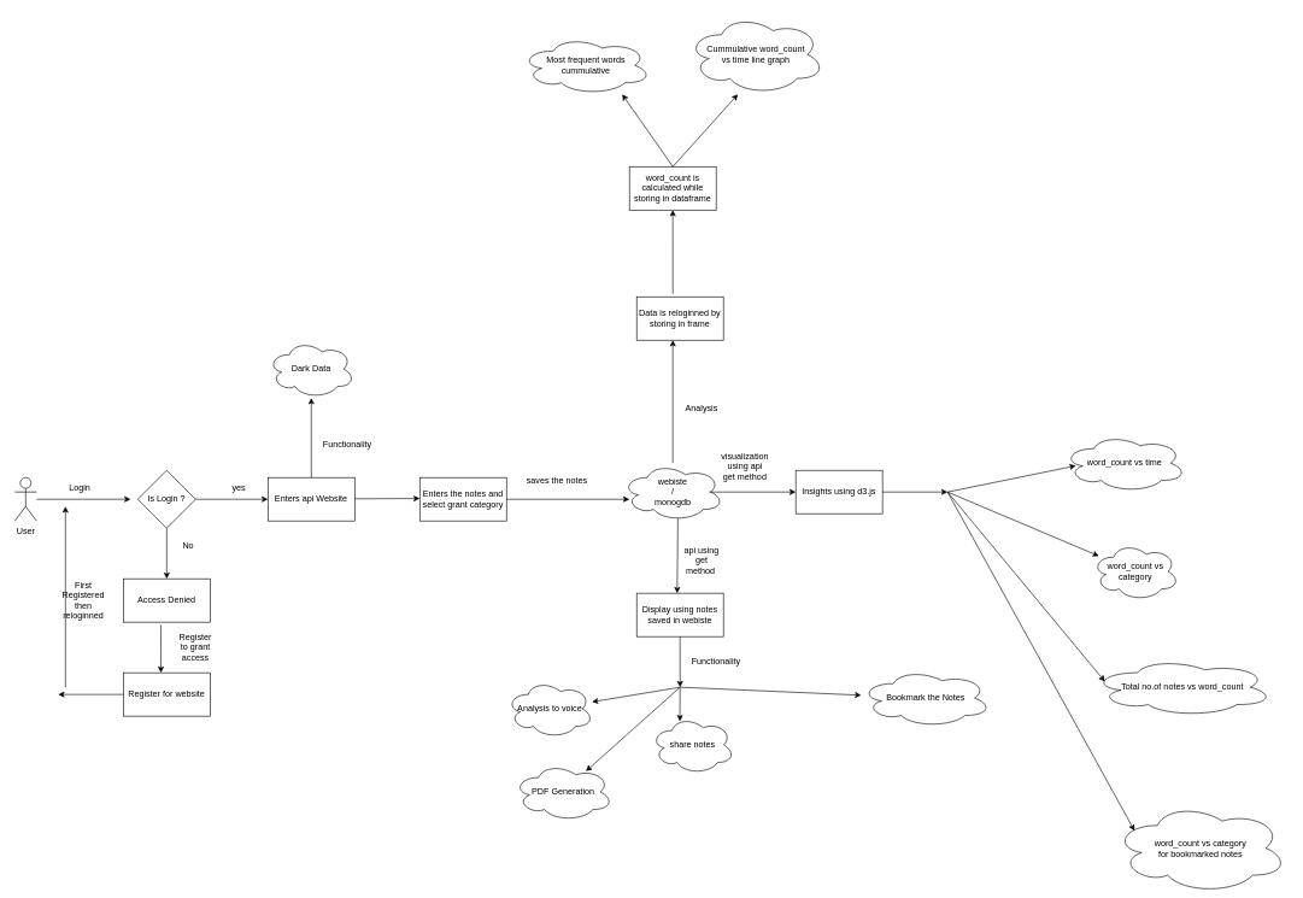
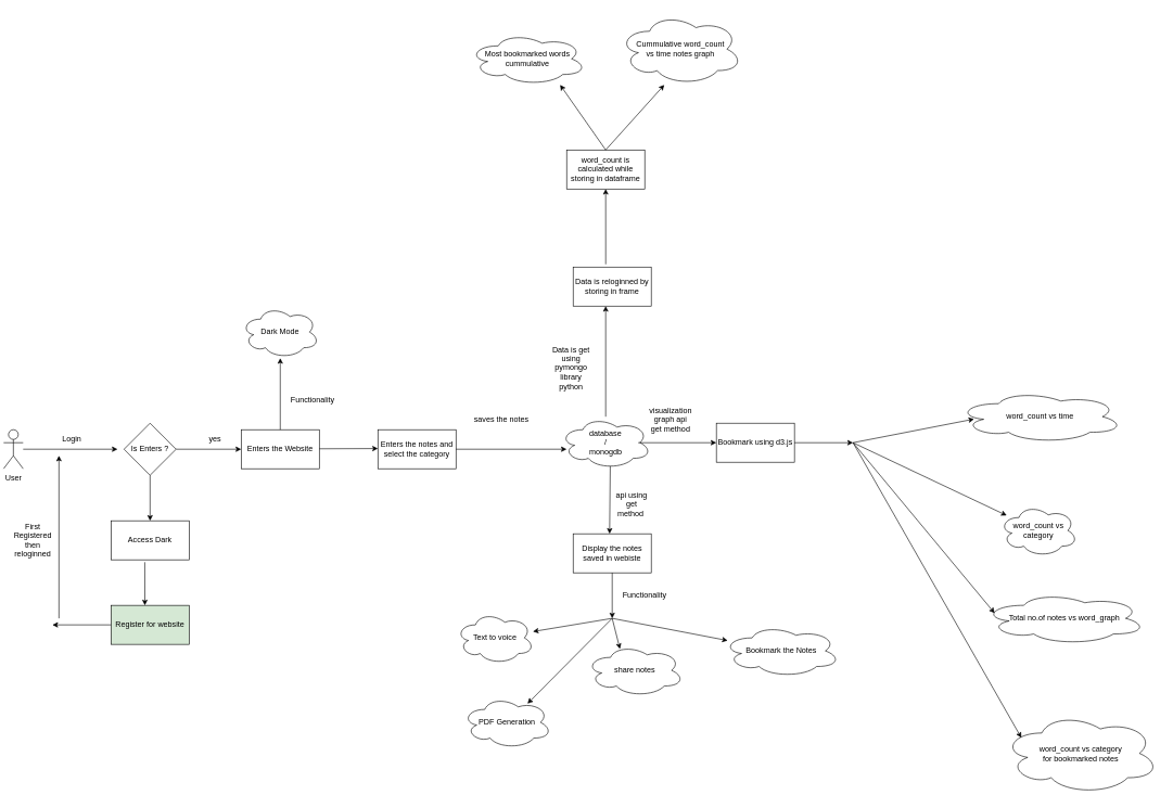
- <mxCell id="59" value="Cummulative word_count &lt;br&gt;vs time line graph" style="ellipse;shape=cloud;whiteSpace=wrap;html=1;" vertex="1" parent="1"><mxGeometry x="950" y="20" width="190" height="110" as="geometry" /></mxCell>
+ <mxCell id="59" value="Cummulative word_count &lt;br&gt;vs time notes graph" style="ellipse;shape=cloud;whiteSpace=wrap;html=1;" vertex="1" parent="1"><mxGeometry x="950" y="20" width="190" height="110" as="geometry" /></mxCell>
- <mxCell id="60" value="Most frequent words&lt;br&gt;cummulative" style="ellipse;shape=cloud;whiteSpace=wrap;html=1;" vertex="1" parent="1"><mxGeometry x="720" y="50" width="180" height="80" as="geometry" /></mxCell>
+ <mxCell id="60" value="Most bookmarked words&lt;br&gt;cummulative" style="ellipse;shape=cloud;whiteSpace=wrap;html=1;" vertex="1" parent="1"><mxGeometry x="720" y="50" width="180" height="80" as="geometry" /></mxCell>
- <mxCell id="36" value="Dark Data" style="ellipse;shape=cloud;whiteSpace=wrap;html=1;" vertex="1" parent="1"><mxGeometry x="370" y="470" width="120" height="80" as="geometry" /></mxCell>
+ <mxCell id="36" value="Dark Mode" style="ellipse;shape=cloud;whiteSpace=wrap;html=1;" vertex="1" parent="1"><mxGeometry x="370" y="470" width="120" height="80" as="geometry" /></mxCell>
+ <mxCell id="54" value="Data is get using pymongo library python" style="text;html=1;strokeColor=none;fillColor=none;align=center;verticalAlign=middle;whiteSpace=wrap;rounded=0;" vertex="1" parent="1"><mxGeometry x="847" width="60" height="30" as="geometry" y="550" /></mxCell>
- <mxCell id="52" value="Analysis" style="text;html=1;strokeColor=none;fillColor=none;align=center;verticalAlign=middle;whiteSpace=wrap;rounded=0;" vertex="1" parent="1"><mxGeometry x="940" width="60" height="30" as="geometry" y="550" /></mxCell>
- <mxCell id="41" value="word_count vs time" style="ellipse;shape=cloud;whiteSpace=wrap;html=1;" vertex="1" parent="1"><mxGeometry x="1470" y="600" width="170" height="80" as="geometry" /></mxCell>
+ <mxCell id="41" value="word_count vs time" style="ellipse;shape=cloud;whiteSpace=wrap;html=1;" vertex="1" parent="1"><mxGeometry x="1470" y="600" width="255" height="80" as="geometry" /></mxCell>
- <mxCell id="39" value="visualization using api get method" style="text;html=1;strokeColor=none;fillColor=none;align=center;verticalAlign=middle;whiteSpace=wrap;rounded=0;" vertex="1" parent="1"><mxGeometry x="1000" y="630" width="60" height="30" as="geometry" /></mxCell>
+ <mxCell id="39" value="visualization graph api get method" style="text;html=1;strokeColor=none;fillColor=none;align=center;verticalAlign=middle;whiteSpace=wrap;rounded=0;" vertex="1" parent="1"><mxGeometry x="1000" y="630" width="60" height="30" as="geometry" /></mxCell>
- <mxCell id="21" value="saves the notes" style="text;html=1;strokeColor=none;fillColor=none;align=center;verticalAlign=middle;whiteSpace=wrap;rounded=0;" vertex="1" parent="1"><mxGeometry x="720" y="640" width="100" height="50" as="geometry" /></mxCell>
+ <mxCell id="21" value="saves the notes" style="text;html=1;strokeColor=none;fillColor=none;align=center;verticalAlign=middle;whiteSpace=wrap;rounded=0;" vertex="1" parent="1"><mxGeometry x="720" y="620" width="100" height="50" as="geometry" /></mxCell>
- <mxCell id="22" value="webiste&lt;br&gt;/&lt;br&gt;monogdb" style="ellipse;shape=cloud;whiteSpace=wrap;html=1;" vertex="1" parent="1"><mxGeometry x="860" y="640" width="140" height="80" as="geometry" /></mxCell>
+ <mxCell id="22" value="database&lt;br&gt;/&lt;br&gt;monogdb" style="ellipse;shape=cloud;whiteSpace=wrap;html=1;" vertex="1" parent="1"><mxGeometry x="860" y="640" width="140" height="80" as="geometry" /></mxCell>
- <mxCell id="38" value="Insights using d3.js" style="rounded=0;whiteSpace=wrap;html=1;" vertex="1" parent="1"><mxGeometry x="1100" y="650" width="120" height="60" as="geometry" /></mxCell>
+ <mxCell id="38" value="Bookmark using d3.js" style="rounded=0;whiteSpace=wrap;html=1;" vertex="1" parent="1"><mxGeometry x="1100" y="650" width="120" height="60" as="geometry" /></mxCell>
- <mxCell id="2" value="User&lt;br&gt;" style="shape=umlActor;verticalLabelPosition=bottom;verticalAlign=top;html=1;outlineConnect=0;" vertex="1" parent="1"><mxGeometry x="20" y="660" width="30" height="60" as="geometry" /></mxCell>
+ <mxCell id="2" value="User&lt;br&gt;" style="shape=umlActor;verticalLabelPosition=bottom;verticalAlign=top;html=1;outlineConnect=0;" vertex="1" parent="1"><mxGeometry x="5" y="660" width="30" height="60" as="geometry" /></mxCell>
- <mxCell id="5" value="Is Login ?" style="rhombus;whiteSpace=wrap;html=1;" vertex="1" parent="1"><mxGeometry x="190" y="650" width="80" height="80" as="geometry" /></mxCell>
+ <mxCell id="5" value="Is Enters ?" style="rhombus;whiteSpace=wrap;html=1;" vertex="1" parent="1"><mxGeometry x="190" y="650" width="80" height="80" as="geometry" /></mxCell>
- <mxCell id="8" value="Enters api Website" style="rounded=0;whiteSpace=wrap;html=1;" vertex="1" parent="1"><mxGeometry x="370" y="660" width="120" height="60" as="geometry" /></mxCell>
+ <mxCell id="8" value="Enters the Website" style="rounded=0;whiteSpace=wrap;html=1;" vertex="1" parent="1"><mxGeometry x="370" y="660" width="120" height="60" as="geometry" /></mxCell>
- <mxCell id="19" value="Enters the notes and select grant category" style="rounded=0;whiteSpace=wrap;html=1;" vertex="1" parent="1"><mxGeometry x="580" y="660" width="120" height="60" as="geometry" /></mxCell>
+ <mxCell id="19" value="Enters the notes and select the category" style="rounded=0;whiteSpace=wrap;html=1;" vertex="1" parent="1"><mxGeometry x="580" y="660" width="120" height="60" as="geometry" /></mxCell>
- <mxCell id="10" value="No" style="text;html=1;strokeColor=none;fillColor=none;align=center;verticalAlign=middle;whiteSpace=wrap;rounded=0;" vertex="1" parent="1"><mxGeometry x="230" y="740" width="60" height="30" as="geometry" /></mxCell>
- <mxCell id="44" value="word_count vs category" style="ellipse;shape=cloud;whiteSpace=wrap;html=1;" vertex="1" parent="1"><mxGeometry x="1510" y="750" width="120" height="80" as="geometry" /></mxCell>
+ <mxCell id="44" value="word_count vs category" style="ellipse;shape=cloud;whiteSpace=wrap;html=1;" vertex="1" parent="1"><mxGeometry x="1535" y="775" width="120" height="80" as="geometry" /></mxCell>
- <mxCell id="16" value="First Registered then reloginned" style="text;html=1;strokeColor=none;fillColor=none;align=center;verticalAlign=middle;whiteSpace=wrap;rounded=0;" vertex="1" parent="1"><mxGeometry x="85" y="815" width="60" height="30" as="geometry" /></mxCell>
+ <mxCell id="16" value="First Registered then reloginned" style="text;html=1;strokeColor=none;fillColor=none;align=center;verticalAlign=middle;whiteSpace=wrap;rounded=0;" vertex="1" parent="1"><mxGeometry x="20" y="815" width="60" height="30" as="geometry" /></mxCell>
- <mxCell id="11" value="Access Denied" style="rounded=0;whiteSpace=wrap;html=1;" vertex="1" parent="1"><mxGeometry x="170" y="800" width="120" height="60" as="geometry" /></mxCell>
+ <mxCell id="11" value="Access Dark" style="rounded=0;whiteSpace=wrap;html=1;" vertex="1" parent="1"><mxGeometry x="170" y="800" width="120" height="60" as="geometry" /></mxCell>
- <mxCell id="25" value="Display using notes saved in webiste" style="rounded=0;whiteSpace=wrap;html=1;" vertex="1" parent="1"><mxGeometry x="880" y="820" width="120" height="60" as="geometry" /></mxCell>
+ <mxCell id="25" value="Display the notes saved in webiste" style="rounded=0;whiteSpace=wrap;html=1;" vertex="1" parent="1"><mxGeometry x="880" y="820" width="120" height="60" as="geometry" /></mxCell>
- <mxCell id="17" value="Register to grant access" style="text;html=1;strokeColor=none;fillColor=none;align=center;verticalAlign=middle;whiteSpace=wrap;rounded=0;" vertex="1" parent="1"><mxGeometry x="240" y="880" width="60" height="30" as="geometry" /></mxCell>
- <mxCell id="47" value="Total no.of notes vs word_count" style="ellipse;shape=cloud;whiteSpace=wrap;html=1;" vertex="1" parent="1"><mxGeometry x="1510" y="910" width="250" height="80" as="geometry" /></mxCell>
+ <mxCell id="47" value="Total no.of notes vs word_graph" style="ellipse;shape=cloud;whiteSpace=wrap;html=1;" vertex="1" parent="1"><mxGeometry x="1510" y="910" width="250" height="80" as="geometry" /></mxCell>
- <mxCell id="13" value="Register for website" style="rounded=0;whiteSpace=wrap;html=1;" vertex="1" parent="1"><mxGeometry x="170" y="930" width="120" height="60" as="geometry" /></mxCell>
+ <mxCell id="13" value="Register for website" style="rounded=0;whiteSpace=wrap;html=1;fillColor=#d5e8d4;" vertex="1" parent="1"><mxGeometry x="170" y="930" width="120" height="60" as="geometry" /></mxCell>
- <mxCell id="46" value="Bookmark the Notes" style="ellipse;shape=cloud;whiteSpace=wrap;html=1;" vertex="1" parent="1"><mxGeometry x="1190" y="925" width="180" height="80" as="geometry" /></mxCell>
+ <mxCell id="46" value="Bookmark the Notes" style="ellipse;shape=cloud;whiteSpace=wrap;html=1;" vertex="1" parent="1"><mxGeometry x="1110" y="960" width="180" height="80" as="geometry" /></mxCell>
- <mxCell id="29" value="Analysis to voice" style="ellipse;shape=cloud;whiteSpace=wrap;html=1;" vertex="1" parent="1"><mxGeometry x="700" y="940" width="120" height="80" as="geometry" /></mxCell>
+ <mxCell id="29" value="Text to voice" style="ellipse;shape=cloud;whiteSpace=wrap;html=1;" vertex="1" parent="1"><mxGeometry x="700" y="940" width="120" height="80" as="geometry" /></mxCell>
- <mxCell id="28" value="share notes" style="ellipse;shape=cloud;whiteSpace=wrap;html=1;" vertex="1" parent="1"><mxGeometry x="900" y="990" width="115" height="80" as="geometry" /></mxCell>
+ <mxCell id="28" value="share notes" style="ellipse;shape=cloud;whiteSpace=wrap;html=1;" vertex="1" parent="1"><mxGeometry x="900" y="990" width="150" height="80" as="geometry" /></mxCell>
- <mxCell id="30" value="PDF Generation" style="ellipse;shape=cloud;whiteSpace=wrap;html=1;" vertex="1" parent="1"><mxGeometry x="710" y="1055" width="137" height="80" as="geometry" /></mxCell>
+ <mxCell id="30" value="PDF Generation" style="ellipse;shape=cloud;whiteSpace=wrap;html=1;" vertex="1" parent="1"><mxGeometry x="710" y="1070" width="137" height="80" as="geometry" /></mxCell>
- <mxCell id="49" value="word_count vs category&lt;br&gt;for bookmarked notes" style="ellipse;shape=cloud;whiteSpace=wrap;html=1;" vertex="1" parent="1"><mxGeometry x="1540" y="1110" width="240" height="125" as="geometry" /></mxCell>
+ <mxCell id="49" value="word_count vs category&lt;br&gt;for bookmarked notes" style="ellipse;shape=cloud;whiteSpace=wrap;html=1;" vertex="1" parent="1"><mxGeometry x="1540" y="1095" width="240" height="125" as="geometry" /></mxCell>
